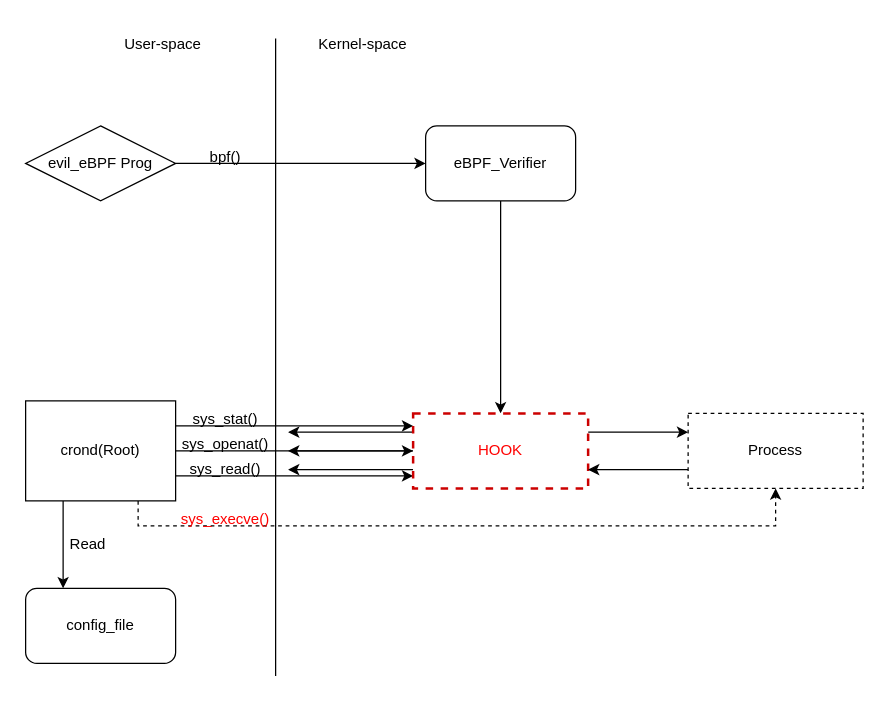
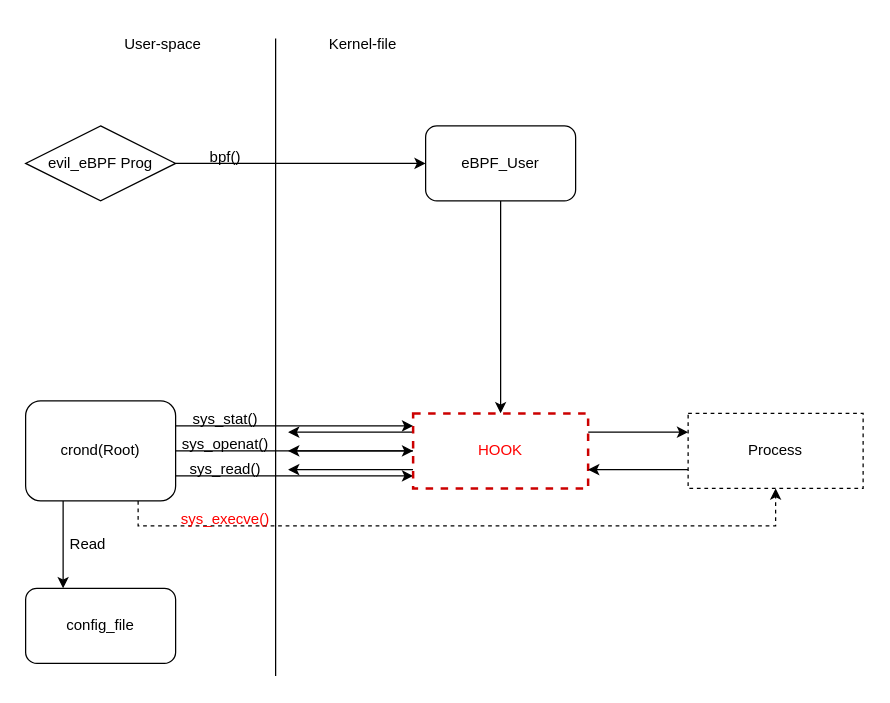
- <mxCell id="12" value="Kernel-space" style="text;html=1;strokeColor=none;fillColor=none;align=center;verticalAlign=middle;whiteSpace=wrap;rounded=0;" vertex="1" parent="1"><mxGeometry x="240" y="20" width="100" height="30" as="geometry" /></mxCell>
+ <mxCell id="12" value="Kernel-file" style="text;html=1;strokeColor=none;fillColor=none;align=center;verticalAlign=middle;whiteSpace=wrap;rounded=0;" vertex="1" parent="1"><mxGeometry x="240" y="20" width="100" height="30" as="geometry" /></mxCell>
- <mxCell id="18" value="eBPF_Verifier" style="rounded=1;whiteSpace=wrap;html=1;" vertex="1" parent="1"><mxGeometry x="340" y="100" width="120" height="60" as="geometry" /></mxCell>
+ <mxCell id="18" value="eBPF_User" style="rounded=1;whiteSpace=wrap;html=1;" vertex="1" parent="1"><mxGeometry x="340" y="100" width="120" height="60" as="geometry" /></mxCell>
- <mxCell id="8" value="crond(Root)" style="whiteSpace=wrap;html=1;rounded=0;" vertex="1" parent="1"><mxGeometry x="20" y="320" width="120" height="80" as="geometry" /></mxCell>
+ <mxCell id="8" value="crond(Root)" style="rounded=1;whiteSpace=wrap;html=1;" vertex="1" parent="1"><mxGeometry x="20" y="320" width="120" height="80" as="geometry" /></mxCell>
